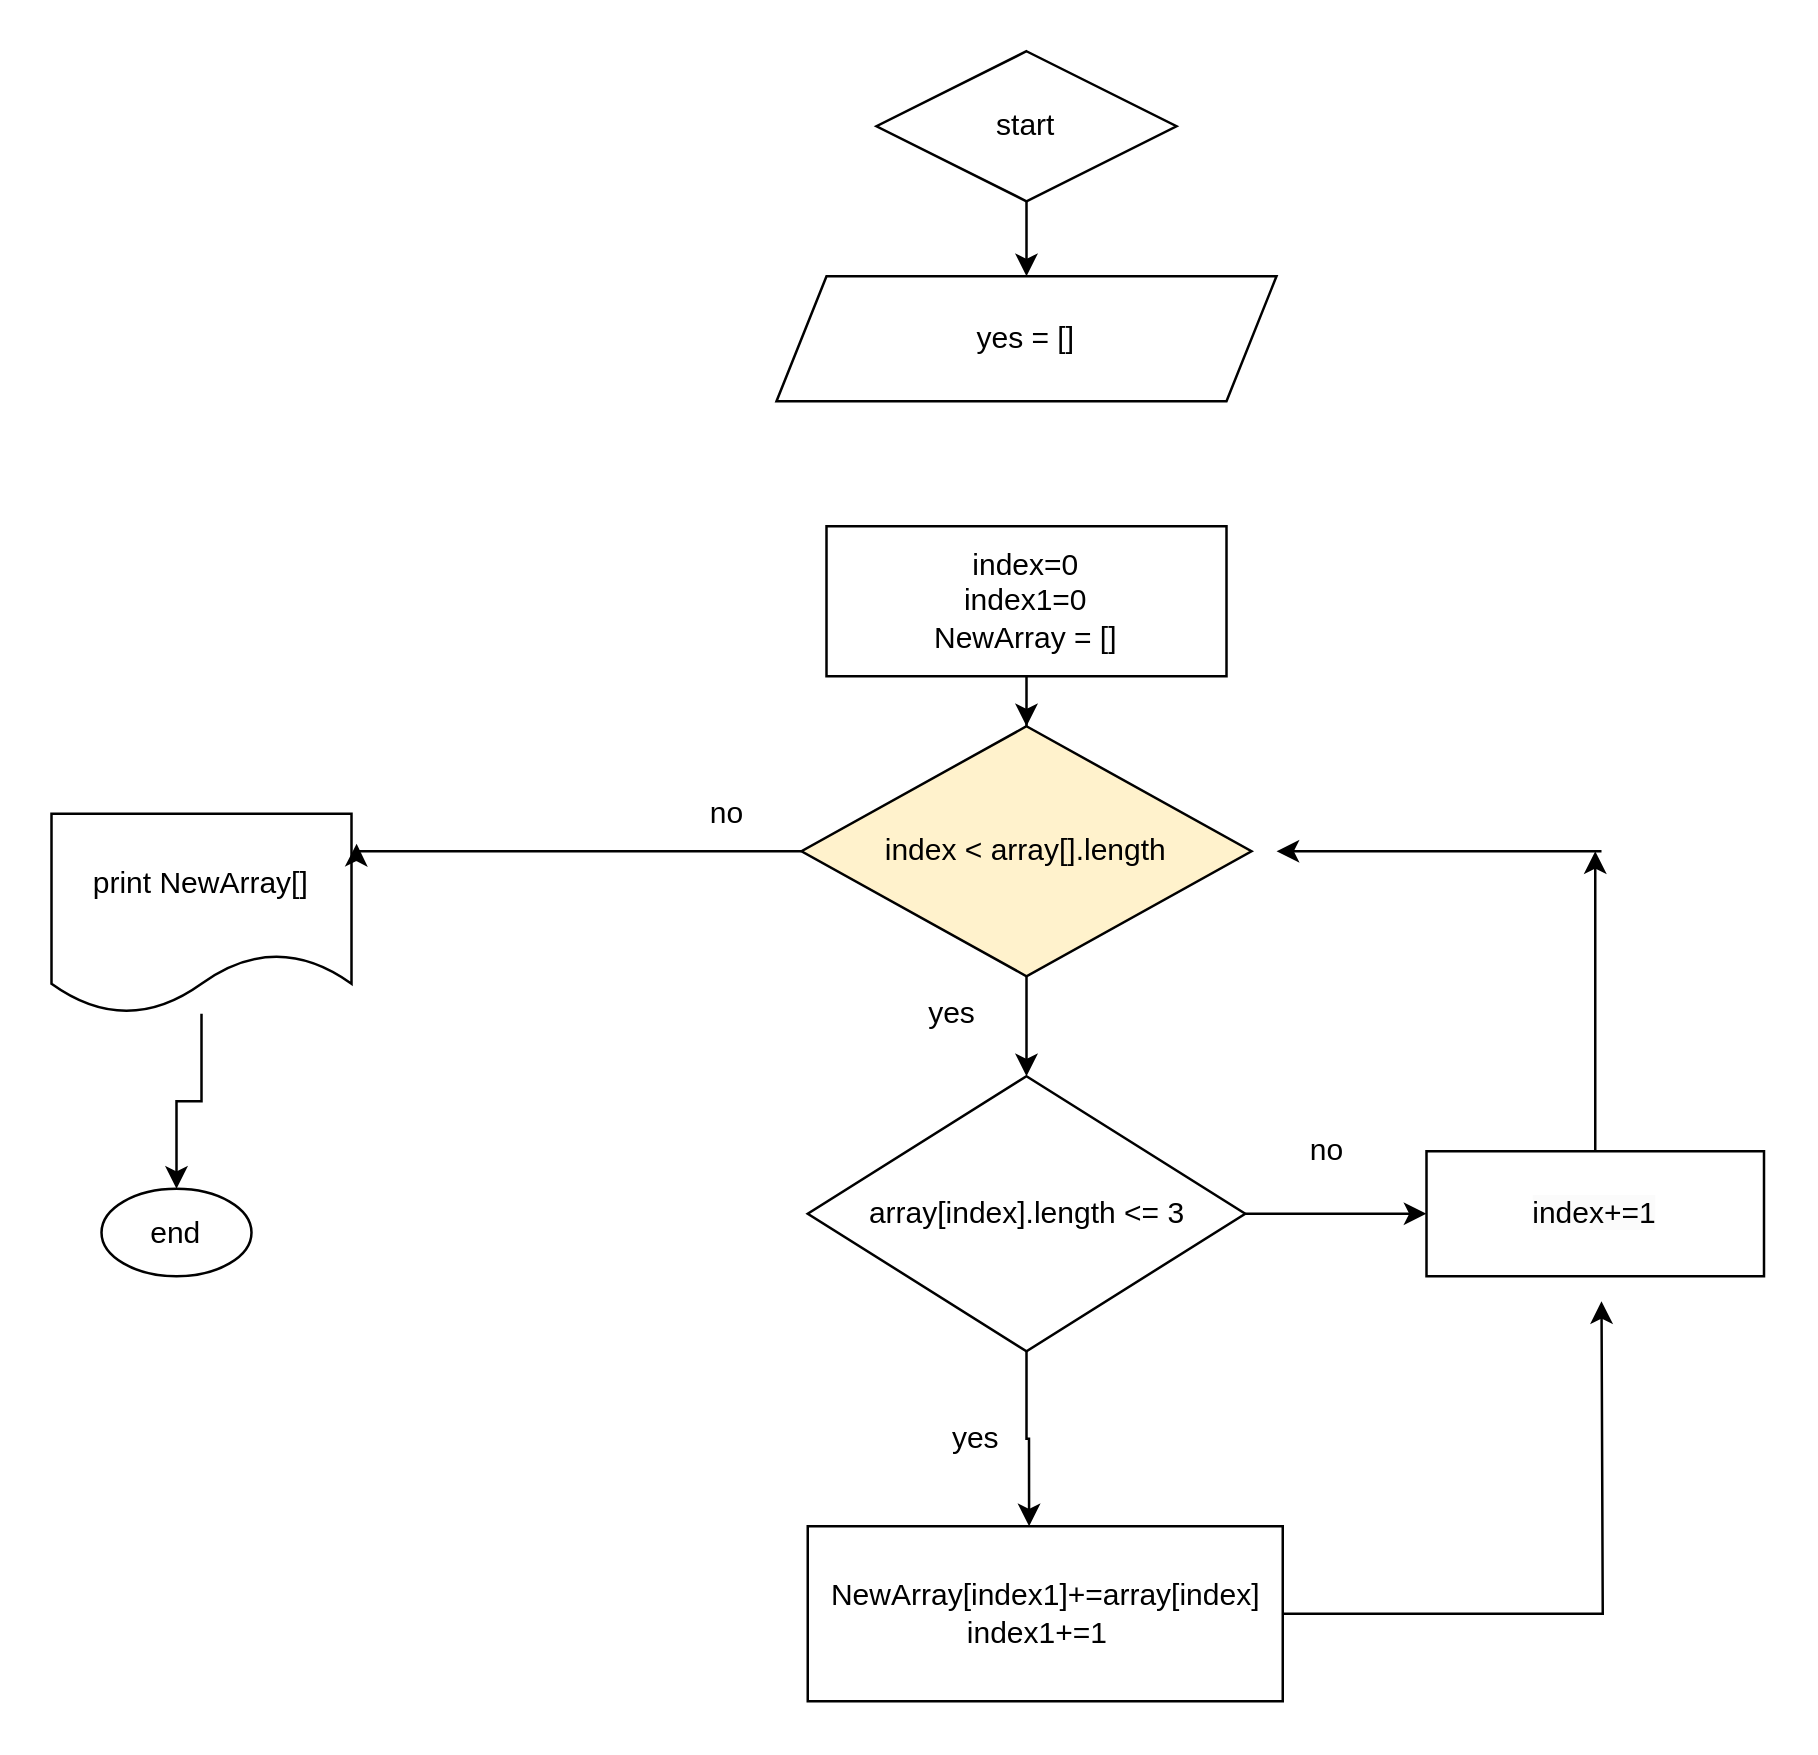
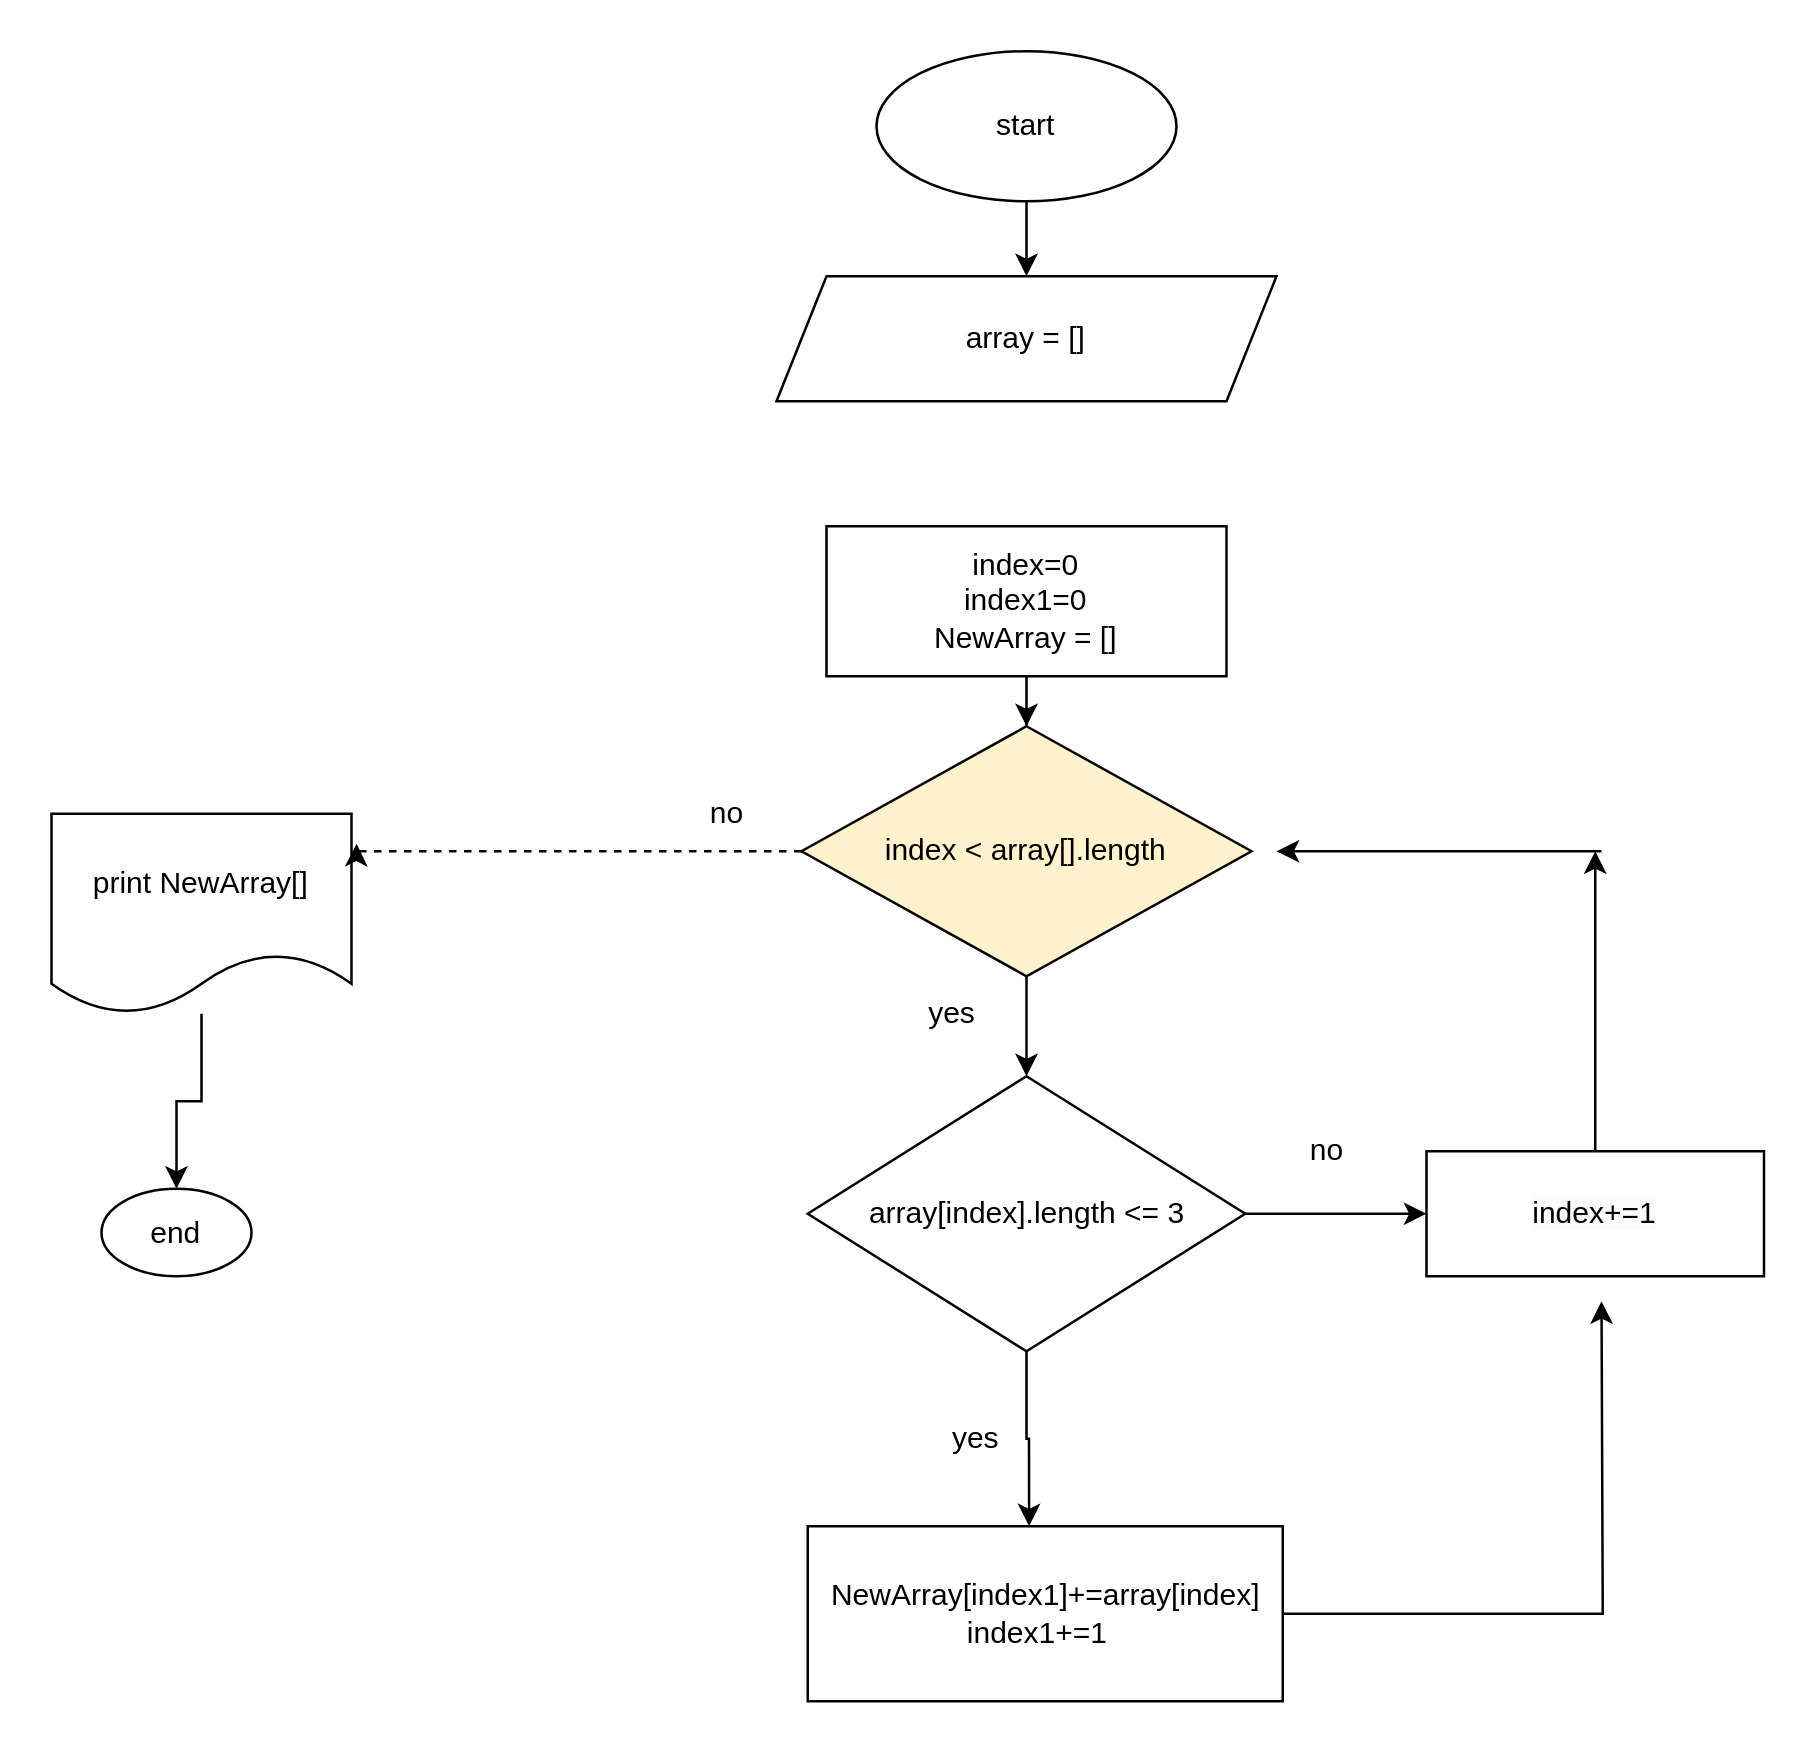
- <mxCell id="4" value="start" style="rhombus;whiteSpace=wrap;html=1;" parent="1" vertex="1"><mxGeometry x="350" y="20" width="120" height="60" as="geometry" /></mxCell>
+ <mxCell id="4" value="start" style="ellipse;whiteSpace=wrap;html=1;" parent="1" vertex="1"><mxGeometry x="350" y="20" width="120" height="60" as="geometry" /></mxCell>
- <mxCell id="5" value="yes = []" style="shape=parallelogram;perimeter=parallelogramPerimeter;whiteSpace=wrap;html=1;fixedSize=1;" parent="1" vertex="1"><mxGeometry x="310" y="110" width="200" height="50" as="geometry" /></mxCell>
+ <mxCell id="5" value="array = []" style="shape=parallelogram;perimeter=parallelogramPerimeter;whiteSpace=wrap;html=1;fixedSize=1;" parent="1" vertex="1"><mxGeometry x="310" y="110" width="200" height="50" as="geometry" /></mxCell>
- <mxCell id="22" style="edgeStyle=orthogonalEdgeStyle;rounded=0;orthogonalLoop=1;jettySize=auto;html=1;entryX=1.017;entryY=0.15;entryDx=0;entryDy=0;entryPerimeter=0;" parent="1" source="21" target="16" edge="1"><mxGeometry relative="1" as="geometry"><Array as="points"><mxPoint x="142" y="340" /></Array></mxGeometry></mxCell>
+ <mxCell id="22" style="edgeStyle=orthogonalEdgeStyle;rounded=0;orthogonalLoop=1;jettySize=auto;html=1;entryX=1.017;entryY=0.15;entryDx=0;entryDy=0;entryPerimeter=0;dashed=1;" parent="1" source="21" target="16" edge="1"><mxGeometry relative="1" as="geometry"><Array as="points"><mxPoint x="142" y="340" /></Array></mxGeometry></mxCell>
